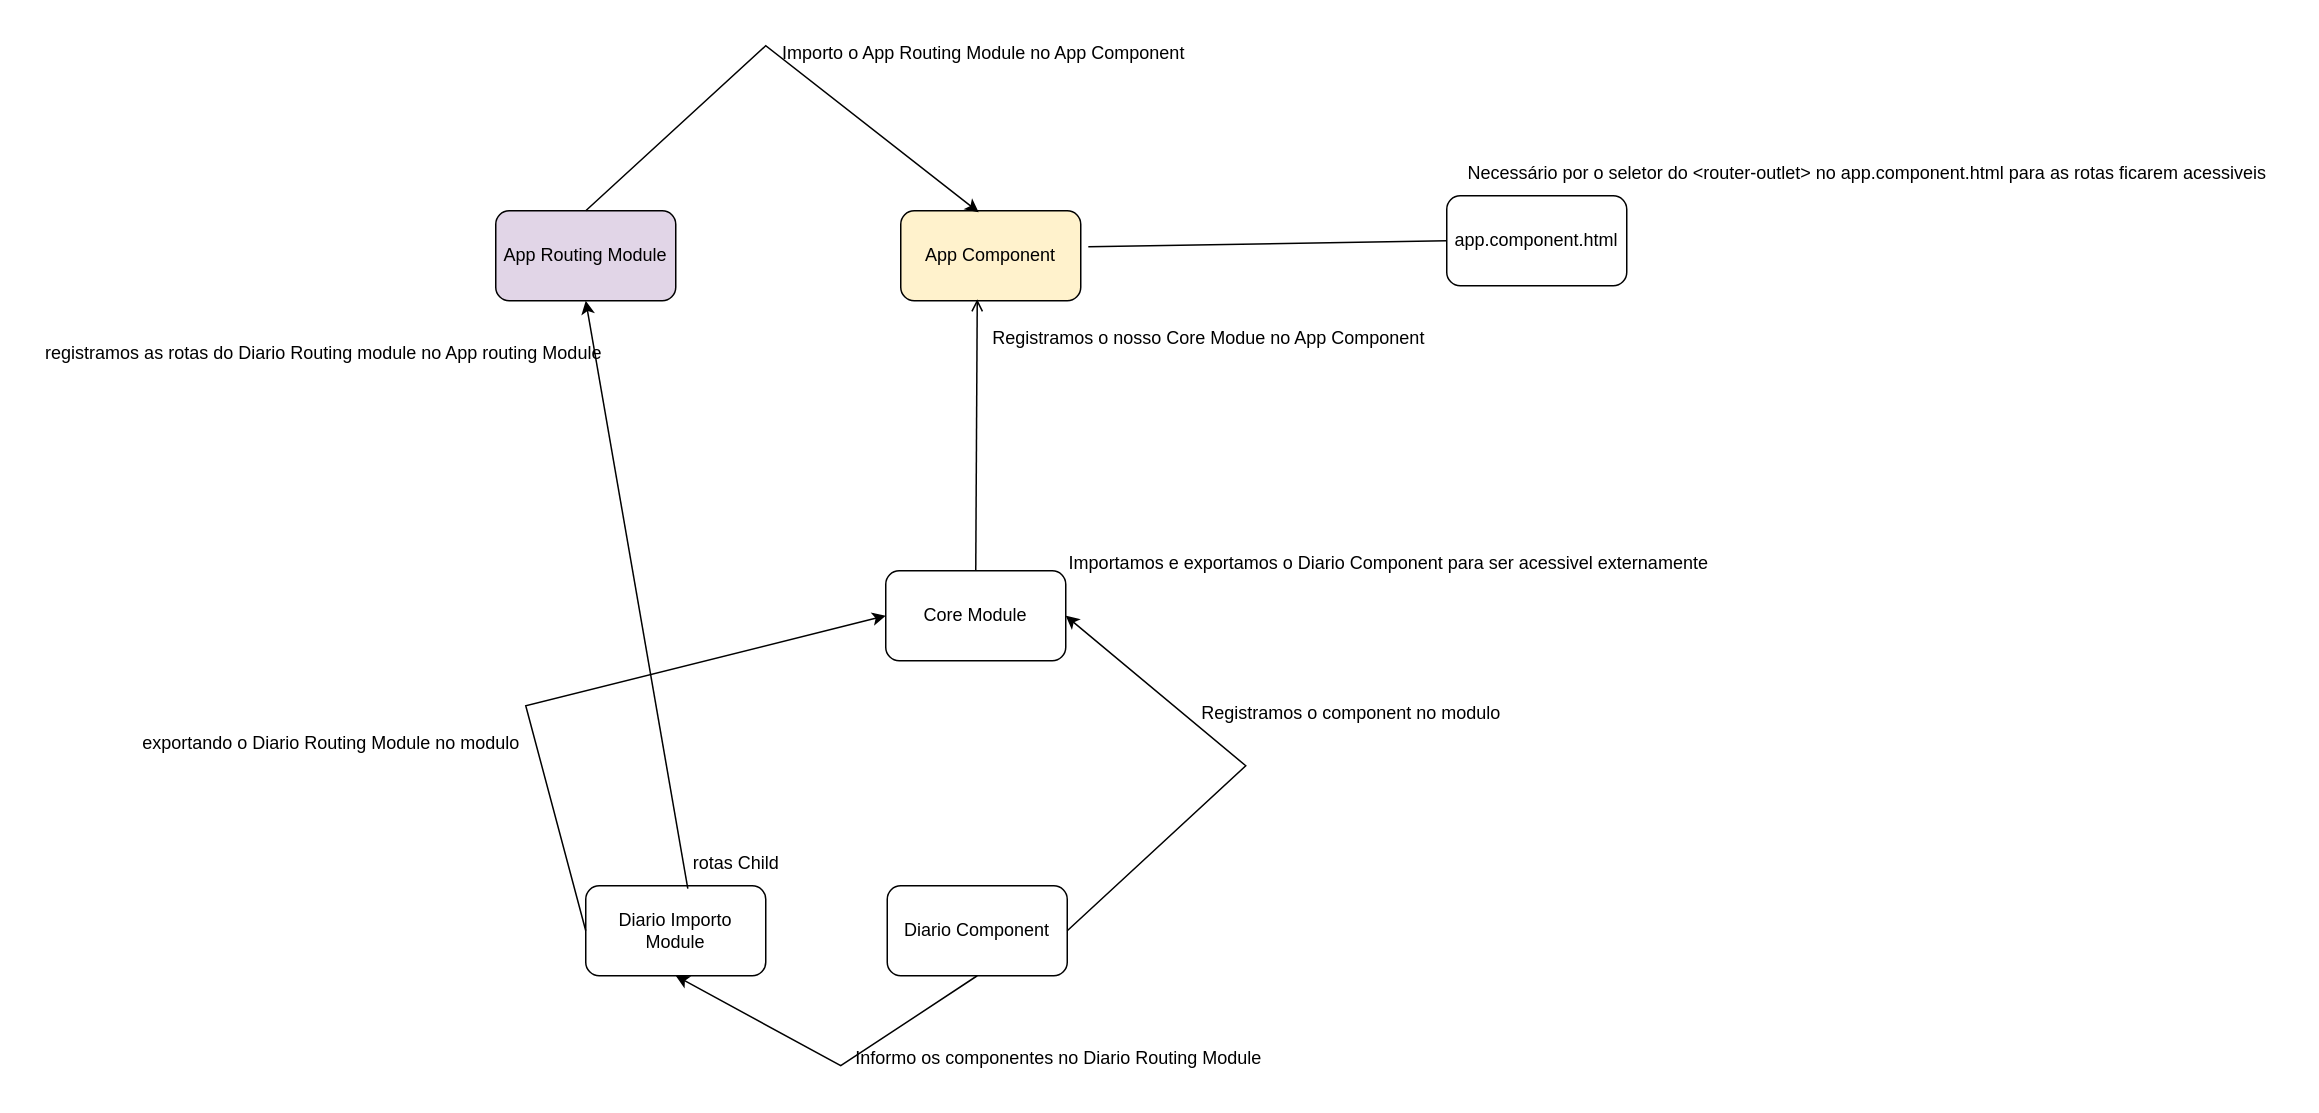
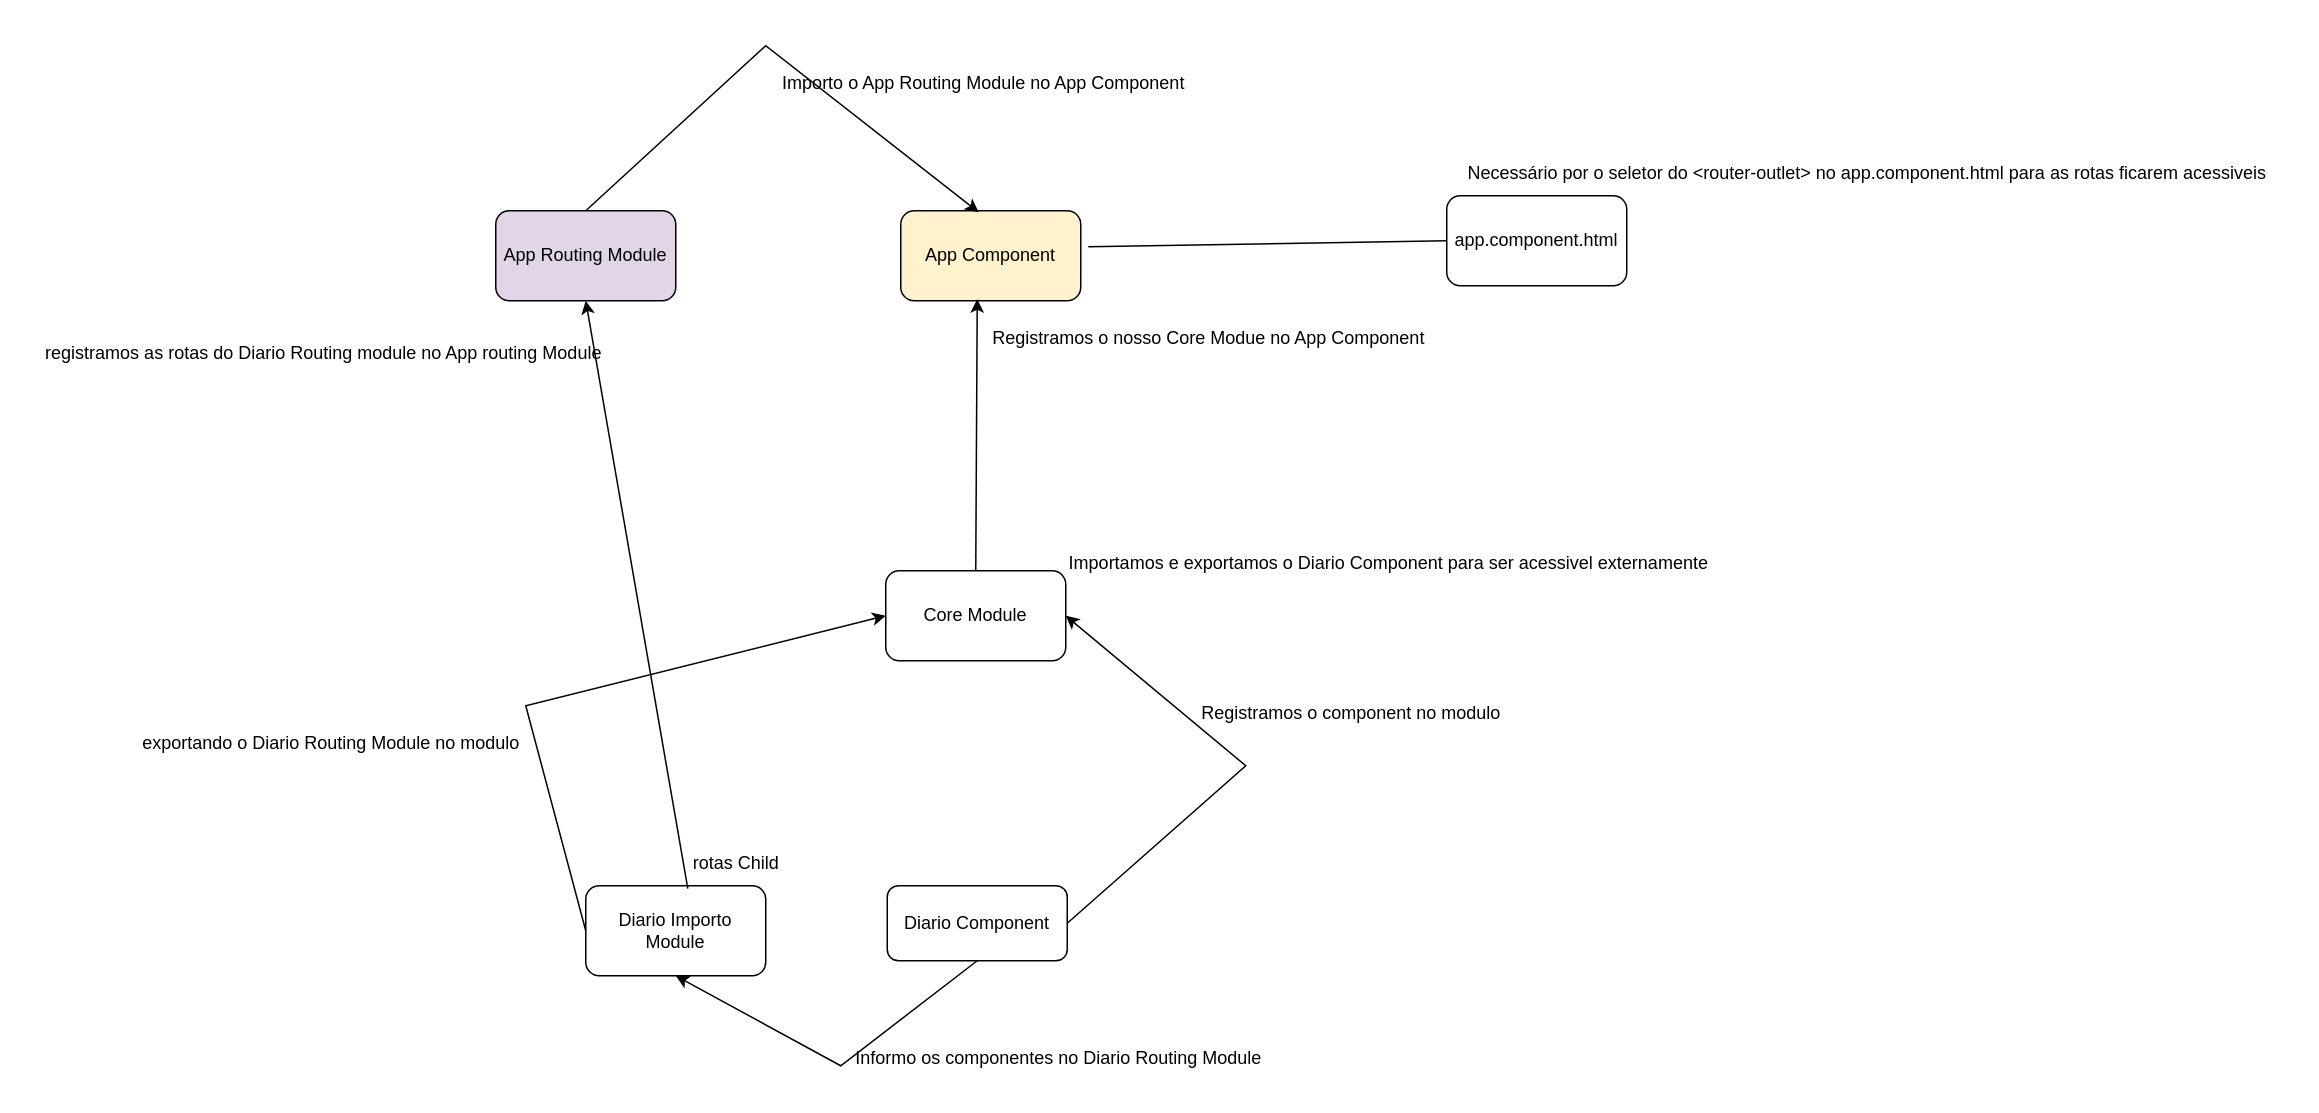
- <mxCell id="20" value="Importo o App Routing Module no App Component" style="text;html=1;align=center;verticalAlign=middle;resizable=0;points=[];autosize=1;strokeColor=none;fillColor=none;" vertex="1" parent="1"><mxGeometry x="510" y="20" width="290" height="30" as="geometry" /></mxCell>
+ <mxCell id="20" value="Importo o App Routing Module no App Component" style="text;html=1;align=center;verticalAlign=middle;resizable=0;points=[];autosize=1;strokeColor=none;fillColor=none;" vertex="1" parent="1"><mxGeometry x="510" y="40" width="290" height="30" as="geometry" /></mxCell>
- <mxCell id="12" value="" style="endArrow=open;html=1;rounded=0;exitX=0.5;exitY=0;exitDx=0;exitDy=0;entryX=0.425;entryY=0.983;entryDx=0;entryDy=0;entryPerimeter=0;" edge="1" parent="1" source="3" target="10"><mxGeometry width="50" height="50" relative="1" as="geometry"><mxPoint x="760" y="460" as="sourcePoint" /><mxPoint x="810" y="410" as="targetPoint" /></mxGeometry></mxCell>
+ <mxCell id="12" value="" style="endArrow=classic;html=1;rounded=0;exitX=0.5;exitY=0;exitDx=0;exitDy=0;entryX=0.425;entryY=0.983;entryDx=0;entryDy=0;entryPerimeter=0;" edge="1" parent="1" source="3" target="10"><mxGeometry width="50" height="50" relative="1" as="geometry"><mxPoint x="760" y="460" as="sourcePoint" /><mxPoint x="810" y="410" as="targetPoint" /></mxGeometry></mxCell>
- <mxCell id="4" value="Diario Component" style="rounded=1;whiteSpace=wrap;html=1;" vertex="1" parent="1"><mxGeometry x="591" y="590" width="120" height="60" as="geometry" /></mxCell>
+ <mxCell id="4" value="Diario Component" style="rounded=1;whiteSpace=wrap;html=1;" vertex="1" parent="1"><mxGeometry x="591" y="590" width="120" height="50" as="geometry" /></mxCell>
